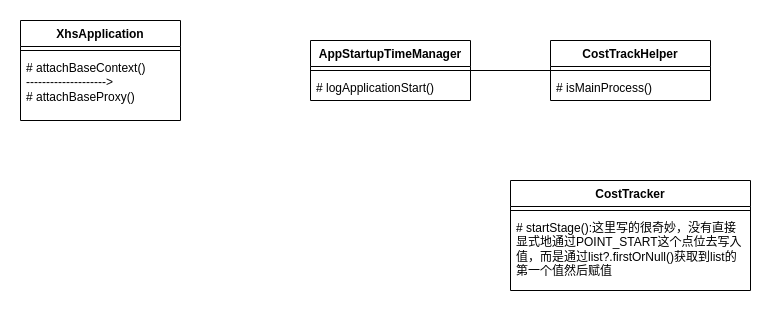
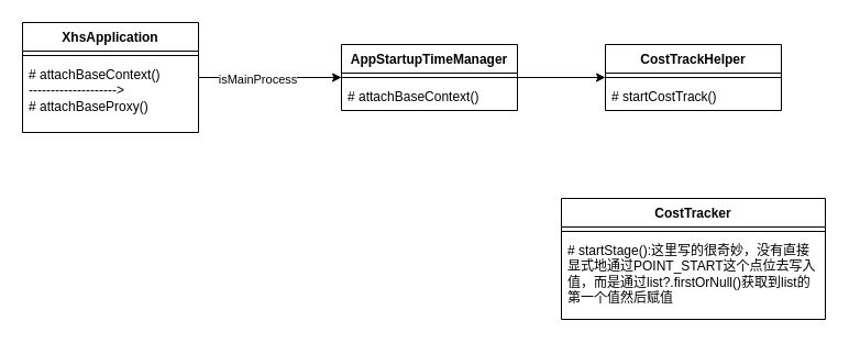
+ <mxCell id="2" value="" style="edgeStyle=orthogonalEdgeStyle;rounded=0;orthogonalLoop=1;jettySize=auto;html=1;" parent="1" source="4" target="8" edge="1"><mxGeometry relative="1" as="geometry" /></mxCell>
+ <mxCell id="3" value="isMainProcess" style="edgeLabel;html=1;align=center;verticalAlign=middle;resizable=0;points=[];" vertex="1" connectable="0" parent="2"><mxGeometry x="-0.185" y="-1" relative="1" as="geometry"><mxPoint as="offset" /></mxGeometry></mxCell>
- <mxCell id="7" value="" style="edgeStyle=orthogonalEdgeStyle;rounded=0;orthogonalLoop=1;jettySize=auto;html=1;endArrow=none;" parent="1" source="8" target="11" edge="1"><mxGeometry relative="1" as="geometry" /></mxCell>
+ <mxCell id="7" value="" style="edgeStyle=orthogonalEdgeStyle;rounded=0;orthogonalLoop=1;jettySize=auto;html=1;" parent="1" source="8" target="11" edge="1"><mxGeometry relative="1" as="geometry" /></mxCell>
- <mxCell id="10" value="# logApplicationStart()" style="text;strokeColor=none;fillColor=none;align=left;verticalAlign=top;spacingLeft=4;spacingRight=4;overflow=hidden;rotatable=0;points=[[0,0.5],[1,0.5]];portConstraint=eastwest;whiteSpace=wrap;html=1;" parent="8" vertex="1"><mxGeometry y="34" width="160" height="26" as="geometry" /></mxCell>
+ <mxCell id="10" value="# attachBaseContext()" style="text;strokeColor=none;fillColor=none;align=left;verticalAlign=top;spacingLeft=4;spacingRight=4;overflow=hidden;rotatable=0;points=[[0,0.5],[1,0.5]];portConstraint=eastwest;whiteSpace=wrap;html=1;" parent="8" vertex="1"><mxGeometry y="34" width="160" height="26" as="geometry" /></mxCell>
- <mxCell id="13" value="# isMainProcess()" style="text;strokeColor=none;fillColor=none;align=left;verticalAlign=top;spacingLeft=4;spacingRight=4;overflow=hidden;rotatable=0;points=[[0,0.5],[1,0.5]];portConstraint=eastwest;whiteSpace=wrap;html=1;" parent="11" vertex="1"><mxGeometry y="34" width="160" height="26" as="geometry" /></mxCell>
+ <mxCell id="13" value="# startCostTrack()" style="text;strokeColor=none;fillColor=none;align=left;verticalAlign=top;spacingLeft=4;spacingRight=4;overflow=hidden;rotatable=0;points=[[0,0.5],[1,0.5]];portConstraint=eastwest;whiteSpace=wrap;html=1;" parent="11" vertex="1"><mxGeometry y="34" width="160" height="26" as="geometry" /></mxCell>
